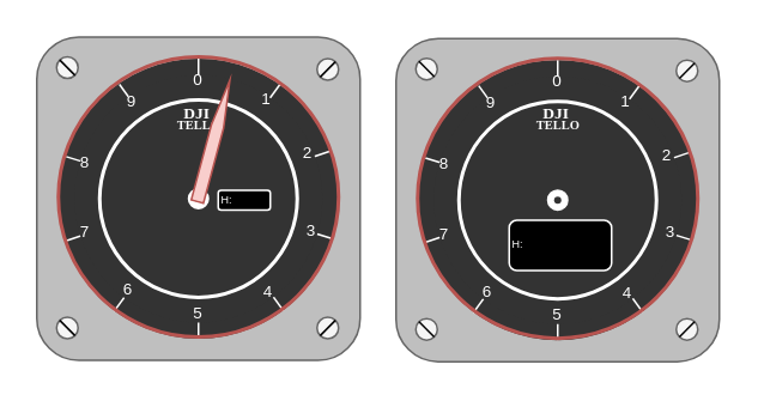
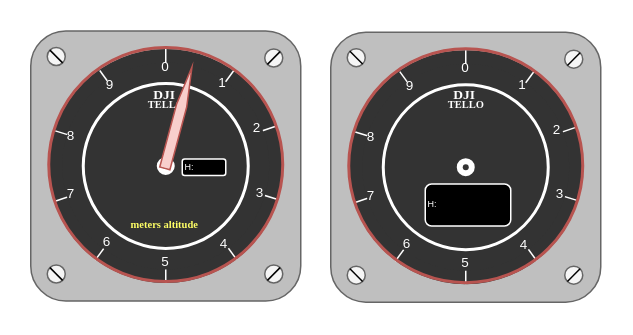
+ <mxCell id="37" value="&lt;b style=&quot;font-size: 7px&quot;&gt;&lt;font face=&quot;Garamond&quot; color=&quot;#ffff66&quot; style=&quot;font-size: 7px&quot;&gt;meters altitude&lt;/font&gt;&lt;br style=&quot;font-size: 7px&quot;&gt;&lt;/b&gt;" style="text;html=1;strokeColor=none;fillColor=none;align=center;verticalAlign=middle;whiteSpace=wrap;rounded=0;fontFamily=Tahoma;fontSize=7;fontColor=#FFFFFF;" parent="1" vertex="1"><mxGeometry x="84.25" y="141" width="50.5" height="17" as="geometry" /></mxCell>
